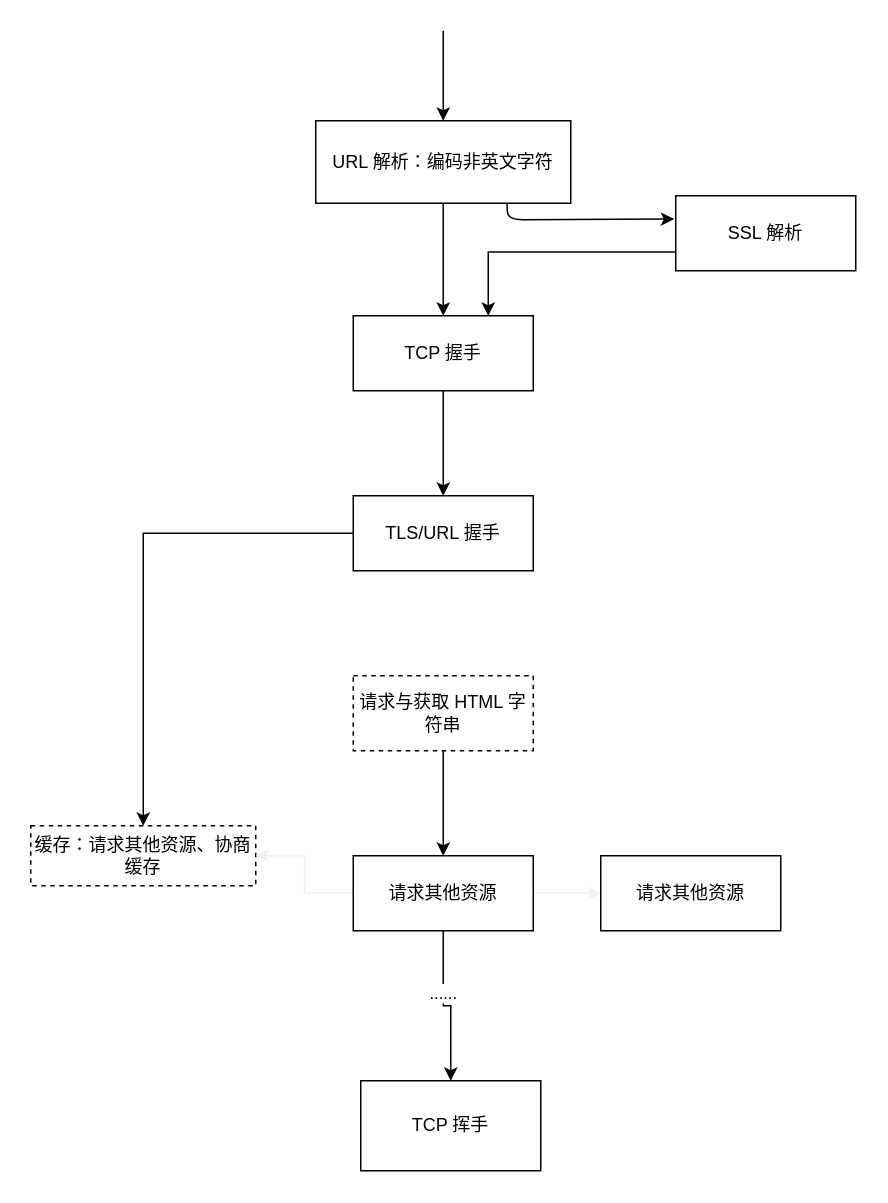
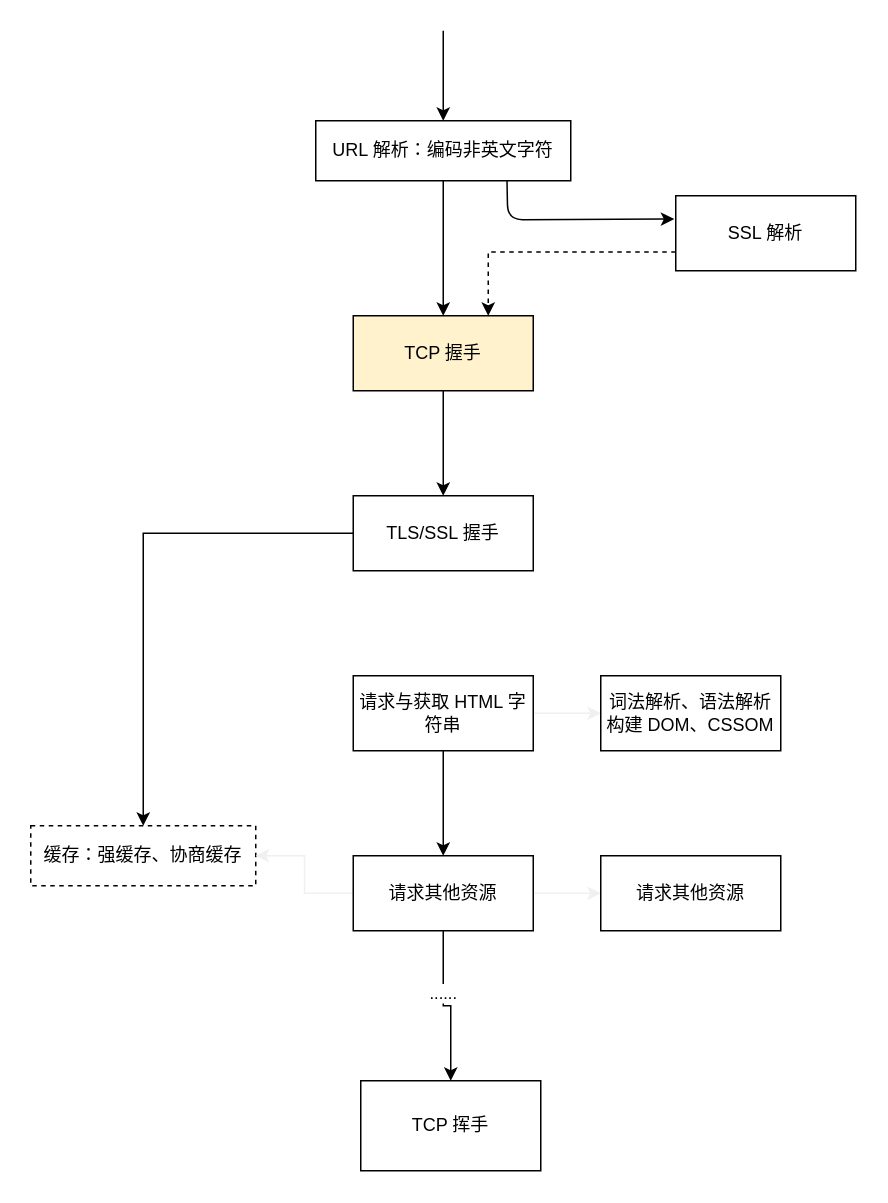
- <mxCell id="3" value="URL 解析：编码非英文字符" style="rounded=0;whiteSpace=wrap;html=1;" vertex="1" parent="1"><mxGeometry x="210" y="80" width="170" height="55" as="geometry" /></mxCell>
+ <mxCell id="3" value="URL 解析：编码非英文字符" style="rounded=0;whiteSpace=wrap;html=1;" vertex="1" parent="1"><mxGeometry x="210" y="80" width="170" height="40" as="geometry" /></mxCell>
- <mxCell id="16" style="edgeStyle=orthogonalEdgeStyle;rounded=0;orthogonalLoop=1;jettySize=auto;html=1;entryX=0.75;entryY=0;entryDx=0;entryDy=0;exitX=0;exitY=0.75;exitDx=0;exitDy=0;" edge="1" parent="1" source="5" target="9"><mxGeometry relative="1" as="geometry"><mxPoint x="305" y="130" as="sourcePoint" /><mxPoint x="305" y="220" as="targetPoint" /></mxGeometry></mxCell>
+ <mxCell id="16" style="edgeStyle=orthogonalEdgeStyle;rounded=0;orthogonalLoop=1;jettySize=auto;html=1;entryX=0.75;entryY=0;entryDx=0;entryDy=0;exitX=0;exitY=0.75;exitDx=0;exitDy=0;dashed=1;" edge="1" parent="1" source="5" target="9"><mxGeometry relative="1" as="geometry"><mxPoint x="305" y="130" as="sourcePoint" /><mxPoint x="305" y="220" as="targetPoint" /></mxGeometry></mxCell>
- <mxCell id="9" value="TCP 握手" style="rounded=0;whiteSpace=wrap;html=1;" vertex="1" parent="1"><mxGeometry x="235" y="210" width="120" height="50" as="geometry" /></mxCell>
+ <mxCell id="9" value="TCP 握手" style="rounded=0;whiteSpace=wrap;html=1;fillColor=#fff2cc;" vertex="1" parent="1"><mxGeometry x="235" y="210" width="120" height="50" as="geometry" /></mxCell>
- <mxCell id="11" value="TLS/URL 握手" style="rounded=0;whiteSpace=wrap;html=1;" vertex="1" parent="1"><mxGeometry x="235" y="330" width="120" height="50" as="geometry" /></mxCell>
+ <mxCell id="11" value="TLS/SSL 握手" style="rounded=0;whiteSpace=wrap;html=1;" vertex="1" parent="1"><mxGeometry x="235" y="330" width="120" height="50" as="geometry" /></mxCell>
- <mxCell id="14" value="请求与获取 HTML 字符串" style="whiteSpace=wrap;html=1;rounded=0;dashed=1;" vertex="1" parent="1"><mxGeometry x="235" y="450" width="120" height="50" as="geometry" /></mxCell>
+ <mxCell id="14" value="请求与获取 HTML 字符串" style="whiteSpace=wrap;html=1;rounded=0;" vertex="1" parent="1"><mxGeometry x="235" y="450" width="120" height="50" as="geometry" /></mxCell>
+ <mxCell id="13" value="" style="edgeStyle=orthogonalEdgeStyle;rounded=0;orthogonalLoop=1;jettySize=auto;html=1;strokeColor=#f0f0f0;entryX=0;entryY=0.5;entryDx=0;entryDy=0;" edge="1" parent="1" source="14" target="23"><mxGeometry relative="1" as="geometry"><Array as="points"><mxPoint x="400" y="475" /><mxPoint x="400" y="475" /></Array></mxGeometry></mxCell>
+ <mxCell id="23" value="词法解析、语法解析构建 DOM、CSSOM" style="whiteSpace=wrap;html=1;rounded=0;" vertex="1" parent="1"><mxGeometry x="400" y="450" width="120" height="50" as="geometry" /></mxCell>
- <mxCell id="7" value="缓存：请求其他资源、协商缓存" style="rounded=0;whiteSpace=wrap;html=1;dashed=1;" vertex="1" parent="1"><mxGeometry x="20" y="550" width="150" height="40" as="geometry" /></mxCell>
+ <mxCell id="7" value="缓存：强缓存、协商缓存" style="rounded=0;whiteSpace=wrap;html=1;dashed=1;" vertex="1" parent="1"><mxGeometry x="20" y="550" width="150" height="40" as="geometry" /></mxCell>
